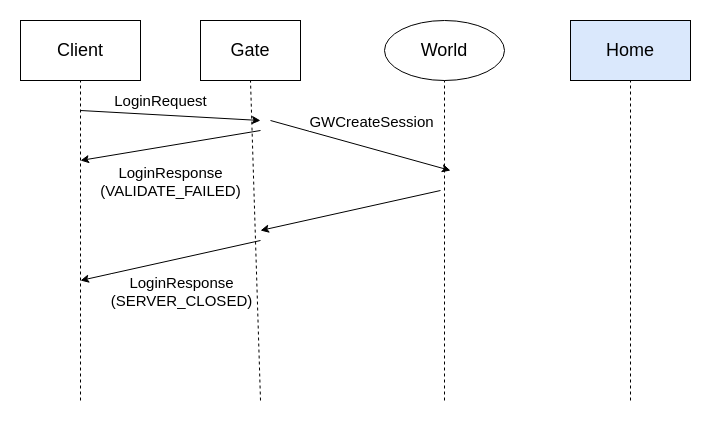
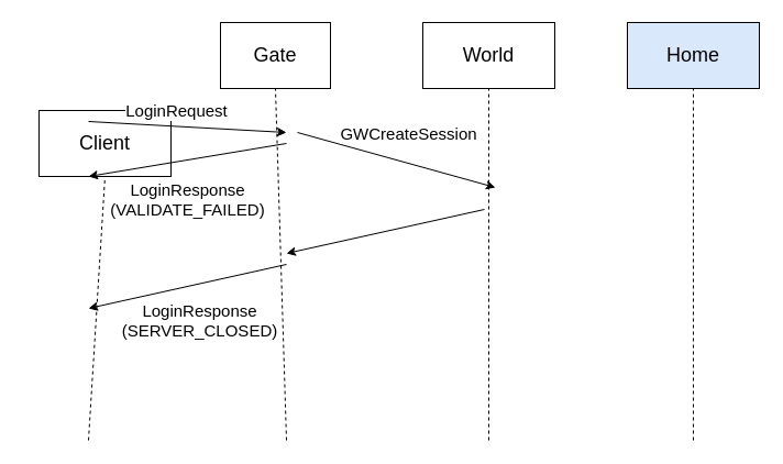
- <mxCell id="2" value="&lt;font style=&quot;font-size: 18px&quot;&gt;Client&lt;/font&gt;" style="rounded=0;whiteSpace=wrap;html=1;" vertex="1" parent="1"><mxGeometry x="20" y="20" width="120" height="60" as="geometry" /></mxCell>
+ <mxCell id="2" value="&lt;font style=&quot;font-size: 18px&quot;&gt;Client&lt;/font&gt;" style="rounded=0;whiteSpace=wrap;html=1;" vertex="1" parent="1"><mxGeometry x="35" y="100" width="120" height="60" as="geometry" /></mxCell>
- <mxCell id="6" value="&lt;font style=&quot;font-size: 18px&quot;&gt;World&lt;/font&gt;" style="ellipse;whiteSpace=wrap;html=1;" vertex="1" parent="1"><mxGeometry x="384" y="20" width="120" height="60" as="geometry" /></mxCell>
+ <mxCell id="6" value="&lt;font style=&quot;font-size: 18px&quot;&gt;World&lt;/font&gt;" style="rounded=0;whiteSpace=wrap;html=1;" vertex="1" parent="1"><mxGeometry x="384" y="20" width="120" height="60" as="geometry" /></mxCell>
